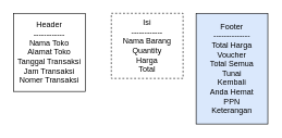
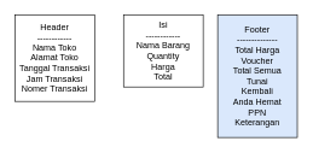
- <mxCell id="3" value="Isi&lt;br&gt;------------&lt;br&gt;Nama Barang&lt;br&gt;Quantity&lt;br&gt;Harga&lt;br&gt;Total" style="rounded=0;whiteSpace=wrap;html=1;dashed=1;" parent="1" vertex="1"><mxGeometry x="170" y="20" width="110" height="100" as="geometry" /></mxCell>
+ <mxCell id="3" value="Isi&lt;br&gt;------------&lt;br&gt;Nama Barang&lt;br&gt;Quantity&lt;br&gt;Harga&lt;br&gt;Total" style="rounded=0;whiteSpace=wrap;html=1;" parent="1" vertex="1"><mxGeometry x="170" y="20" width="110" height="100" as="geometry" /></mxCell>
